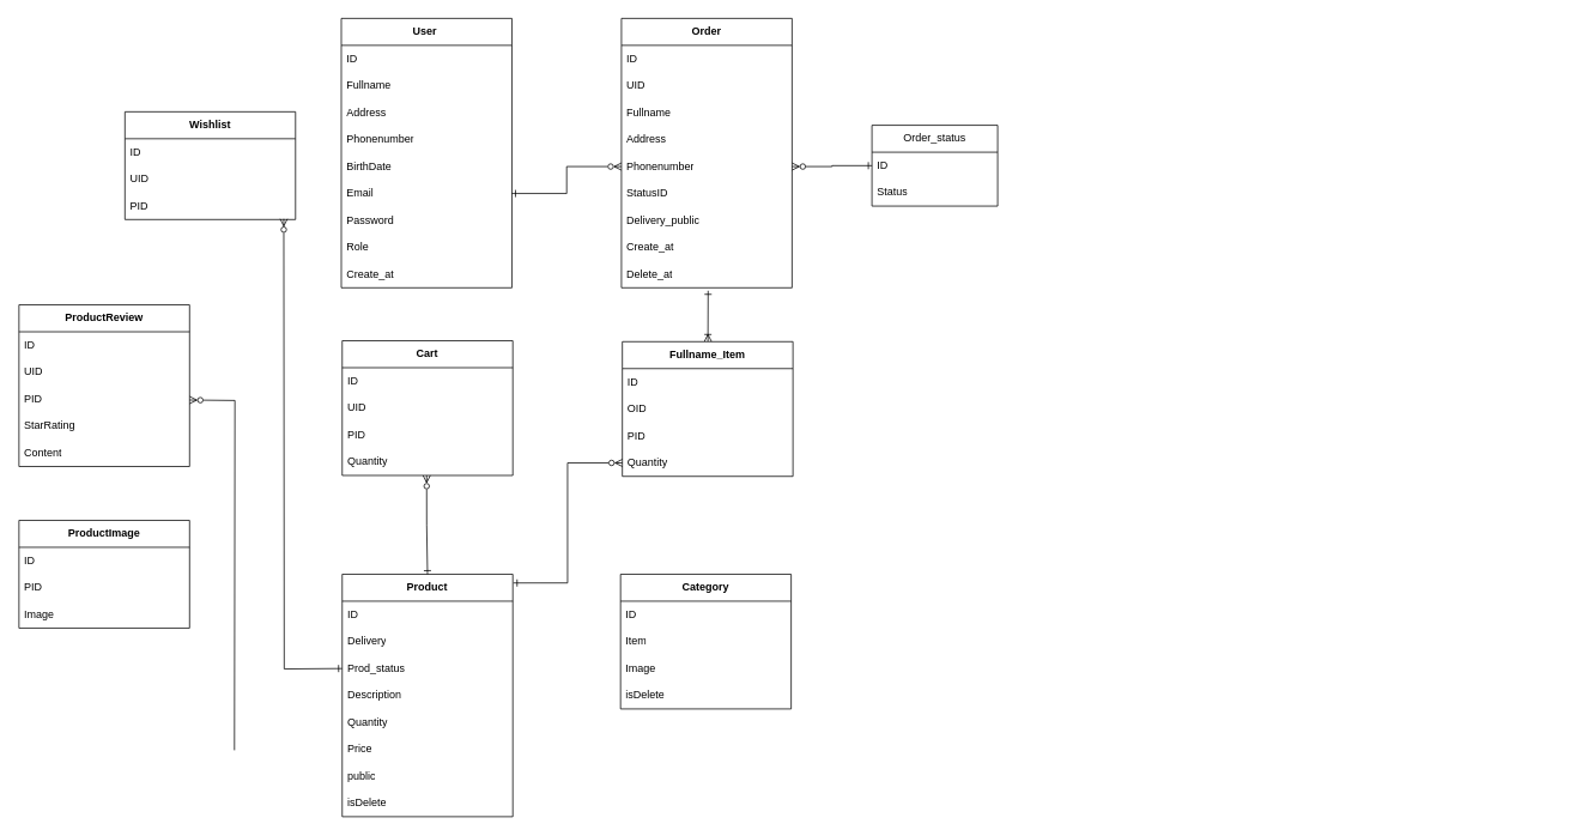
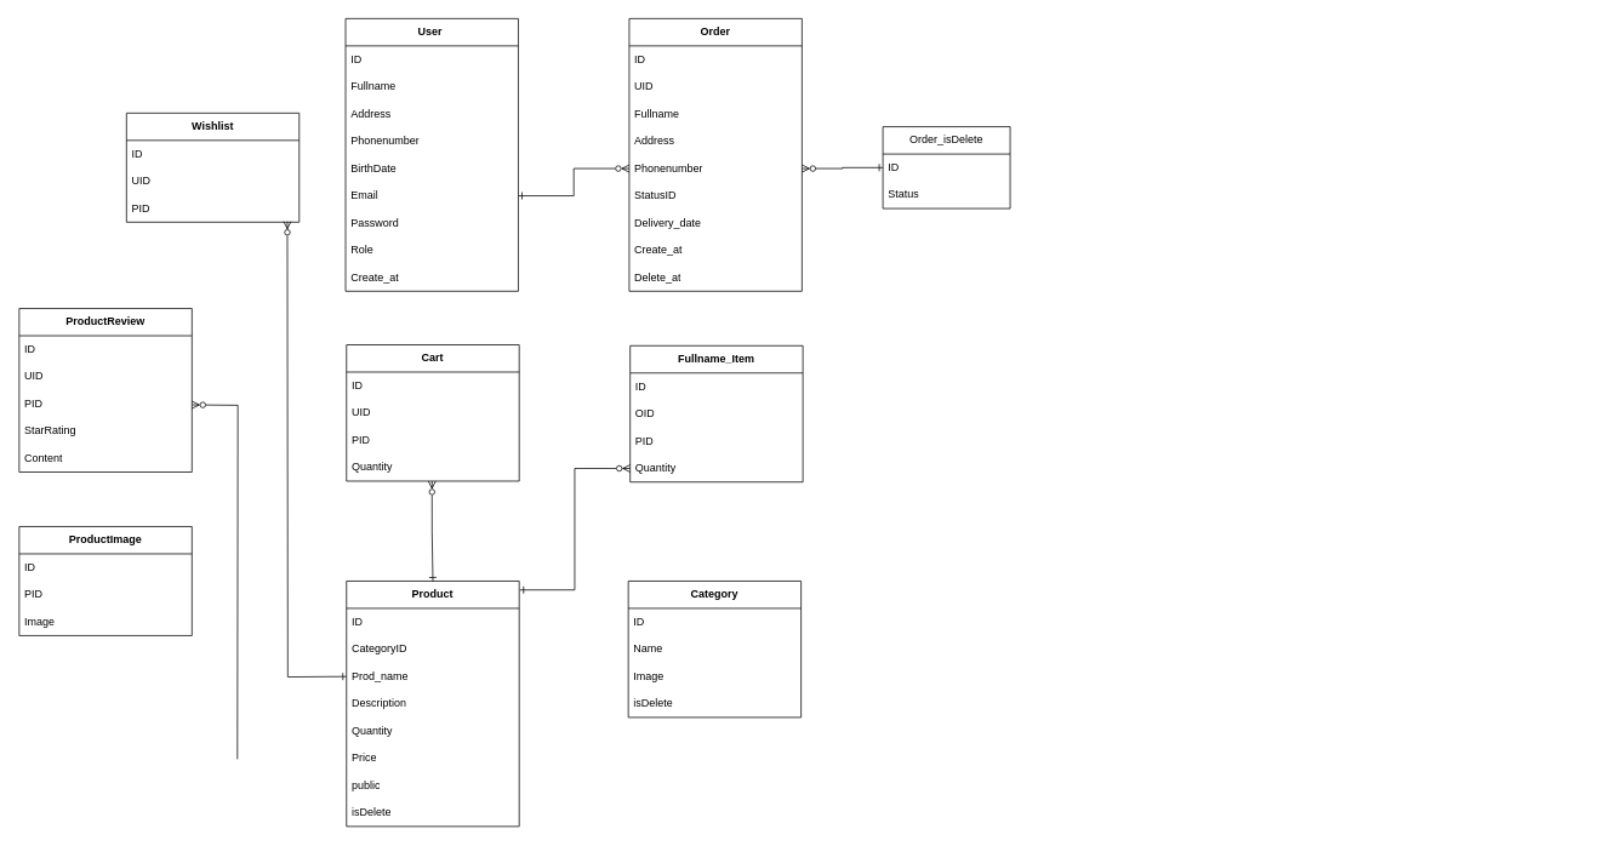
- <mxCell id="67" value="Order_status" style="swimlane;fontStyle=0;childLayout=stackLayout;horizontal=1;startSize=30;horizontalStack=0;resizeParent=1;resizeParentMax=0;resizeLast=0;collapsible=1;marginBottom=0;whiteSpace=wrap;html=1;" vertex="1" parent="1"><mxGeometry x="970" y="139" width="140" height="90" as="geometry" /></mxCell>
+ <mxCell id="67" value="Order_isDelete" style="swimlane;fontStyle=0;childLayout=stackLayout;horizontal=1;startSize=30;horizontalStack=0;resizeParent=1;resizeParentMax=0;resizeLast=0;collapsible=1;marginBottom=0;whiteSpace=wrap;html=1;" vertex="1" parent="1"><mxGeometry x="970" y="139" width="140" height="90" as="geometry" /></mxCell>
- <mxCell id="20" value="Delivery_public" style="text;strokeColor=none;fillColor=none;align=left;verticalAlign=middle;spacingLeft=4;spacingRight=4;overflow=hidden;points=[[0,0.5],[1,0.5]];portConstraint=eastwest;rotatable=0;whiteSpace=wrap;html=1;" vertex="1" parent="13"><mxGeometry y="210" width="190" height="30" as="geometry" /></mxCell>
+ <mxCell id="20" value="Delivery_date" style="text;strokeColor=none;fillColor=none;align=left;verticalAlign=middle;spacingLeft=4;spacingRight=4;overflow=hidden;points=[[0,0.5],[1,0.5]];portConstraint=eastwest;rotatable=0;whiteSpace=wrap;html=1;" vertex="1" parent="13"><mxGeometry y="210" width="190" height="30" as="geometry" /></mxCell>
- <mxCell id="23" style="rounded=0;orthogonalLoop=1;jettySize=auto;html=1;entryX=0.508;entryY=1.11;entryDx=0;entryDy=0;entryPerimeter=0;startArrow=ERoneToMany;startFill=0;endArrow=ERone;endFill=0;" edge="1" parent="1" source="24" target="22"><mxGeometry relative="1" as="geometry"><mxPoint x="785" y="269" as="targetPoint" /></mxGeometry></mxCell>
- <mxCell id="31" value="Delivery" style="text;strokeColor=none;fillColor=none;align=left;verticalAlign=middle;spacingLeft=4;spacingRight=4;overflow=hidden;points=[[0,0.5],[1,0.5]];portConstraint=eastwest;rotatable=0;whiteSpace=wrap;html=1;" vertex="1" parent="29"><mxGeometry y="60" width="190" height="30" as="geometry" /></mxCell>
+ <mxCell id="31" value="CategoryID" style="text;strokeColor=none;fillColor=none;align=left;verticalAlign=middle;spacingLeft=4;spacingRight=4;overflow=hidden;points=[[0,0.5],[1,0.5]];portConstraint=eastwest;rotatable=0;whiteSpace=wrap;html=1;" vertex="1" parent="29"><mxGeometry y="60" width="190" height="30" as="geometry" /></mxCell>
- <mxCell id="40" value="Item" style="text;strokeColor=none;fillColor=none;align=left;verticalAlign=middle;spacingLeft=4;spacingRight=4;overflow=hidden;points=[[0,0.5],[1,0.5]];portConstraint=eastwest;rotatable=0;whiteSpace=wrap;html=1;" vertex="1" parent="38"><mxGeometry y="60" width="190" height="30" as="geometry" /></mxCell>
+ <mxCell id="40" value="Name" style="text;strokeColor=none;fillColor=none;align=left;verticalAlign=middle;spacingLeft=4;spacingRight=4;overflow=hidden;points=[[0,0.5],[1,0.5]];portConstraint=eastwest;rotatable=0;whiteSpace=wrap;html=1;" vertex="1" parent="38"><mxGeometry y="60" width="190" height="30" as="geometry" /></mxCell>
- <mxCell id="32" value="Prod_status" style="text;strokeColor=none;fillColor=none;align=left;verticalAlign=middle;spacingLeft=4;spacingRight=4;overflow=hidden;points=[[0,0.5],[1,0.5]];portConstraint=eastwest;rotatable=0;whiteSpace=wrap;html=1;" vertex="1" parent="29"><mxGeometry y="90" width="190" height="30" as="geometry" /></mxCell>
+ <mxCell id="32" value="Prod_name" style="text;strokeColor=none;fillColor=none;align=left;verticalAlign=middle;spacingLeft=4;spacingRight=4;overflow=hidden;points=[[0,0.5],[1,0.5]];portConstraint=eastwest;rotatable=0;whiteSpace=wrap;html=1;" vertex="1" parent="29"><mxGeometry y="90" width="190" height="30" as="geometry" /></mxCell>
